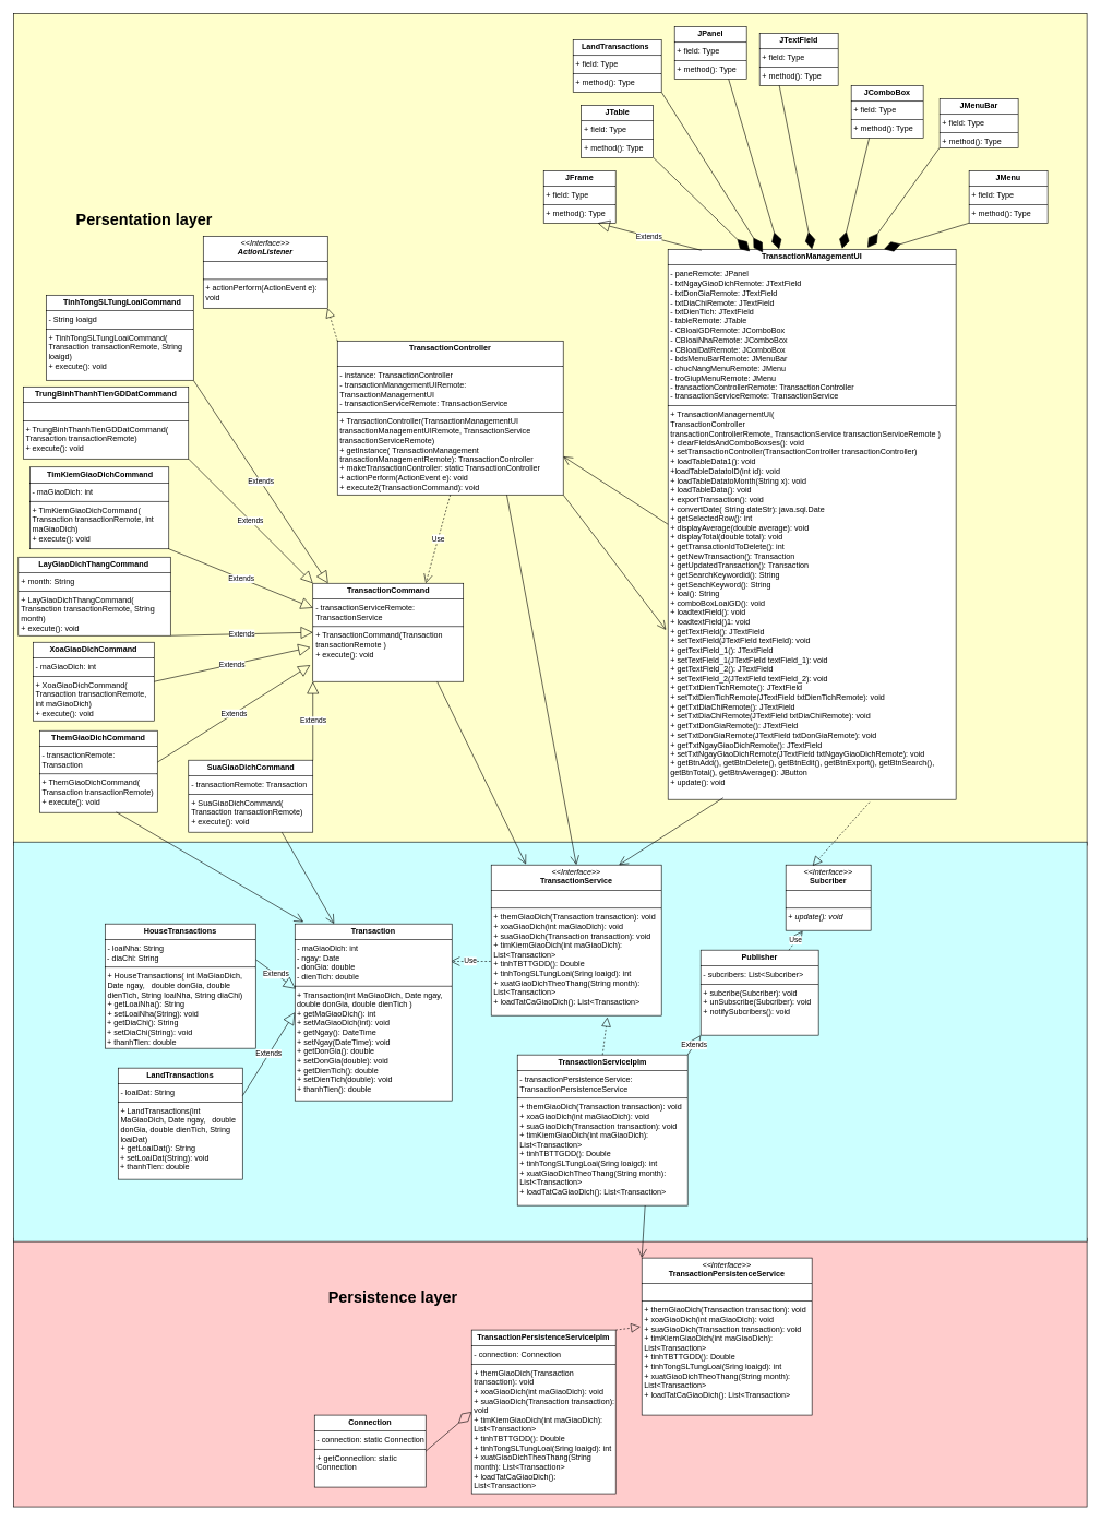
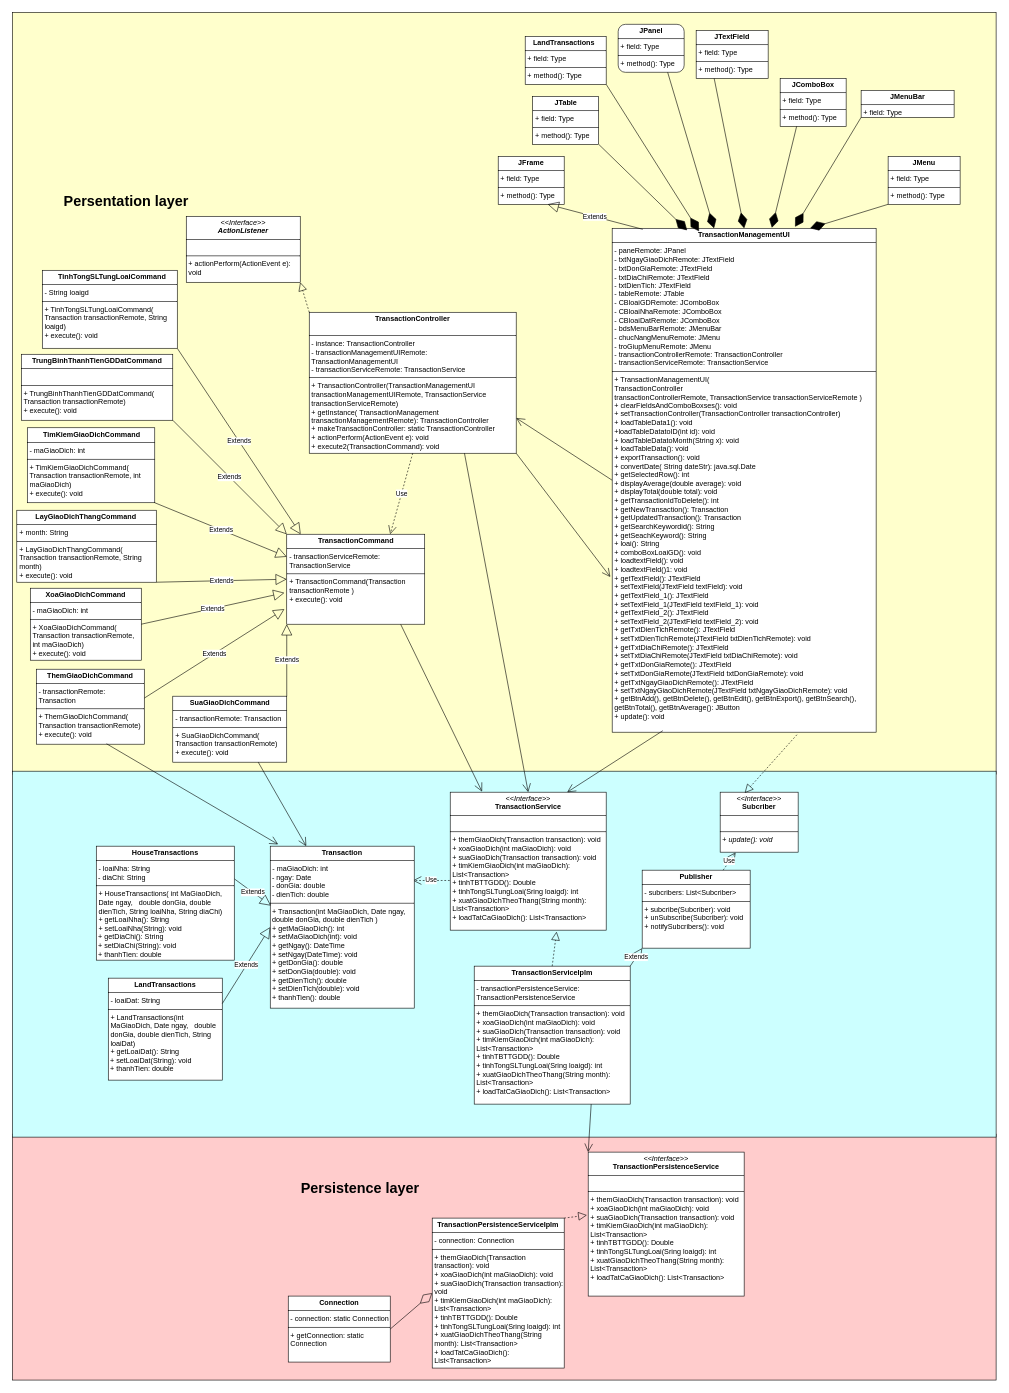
- <mxCell id="51" value="&lt;p style=&quot;margin:0px;margin-top:4px;text-align:center;&quot;&gt;&lt;span style=&quot;text-align: left;&quot;&gt;&lt;b&gt;JPanel&lt;/b&gt;&lt;/span&gt;&lt;br&gt;&lt;/p&gt;&lt;hr size=&quot;1&quot; style=&quot;border-style:solid;&quot;&gt;&lt;p style=&quot;margin:0px;margin-left:4px;&quot;&gt;+ field: Type&lt;/p&gt;&lt;hr size=&quot;1&quot; style=&quot;border-style:solid;&quot;&gt;&lt;p style=&quot;margin:0px;margin-left:4px;&quot;&gt;+ method(): Type&lt;/p&gt;" style="verticalAlign=top;align=left;overflow=fill;html=1;whiteSpace=wrap;" parent="1" vertex="1"><mxGeometry x="1030" y="40" width="110" height="80" as="geometry" /></mxCell>
+ <mxCell id="51" value="&lt;p style=&quot;margin:0px;margin-top:4px;text-align:center;&quot;&gt;&lt;span style=&quot;text-align: left;&quot;&gt;&lt;b&gt;JPanel&lt;/b&gt;&lt;/span&gt;&lt;br&gt;&lt;/p&gt;&lt;hr size=&quot;1&quot; style=&quot;border-style:solid;&quot;&gt;&lt;p style=&quot;margin:0px;margin-left:4px;&quot;&gt;+ field: Type&lt;/p&gt;&lt;hr size=&quot;1&quot; style=&quot;border-style:solid;&quot;&gt;&lt;p style=&quot;margin:0px;margin-left:4px;&quot;&gt;+ method(): Type&lt;/p&gt;" style="verticalAlign=top;align=left;overflow=fill;html=1;whiteSpace=wrap;rounded=1;" parent="1" vertex="1"><mxGeometry x="1030" y="40" width="110" height="80" as="geometry" /></mxCell>
- <mxCell id="52" value="&lt;p style=&quot;margin:0px;margin-top:4px;text-align:center;&quot;&gt;&lt;span style=&quot;text-align: left;&quot;&gt;&lt;b&gt;JMenuBar&lt;/b&gt;&lt;/span&gt;&lt;br&gt;&lt;/p&gt;&lt;hr size=&quot;1&quot; style=&quot;border-style:solid;&quot;&gt;&lt;p style=&quot;margin:0px;margin-left:4px;&quot;&gt;+ field: Type&lt;/p&gt;&lt;hr size=&quot;1&quot; style=&quot;border-style:solid;&quot;&gt;&lt;p style=&quot;margin:0px;margin-left:4px;&quot;&gt;+ method(): Type&lt;/p&gt;" style="verticalAlign=top;align=left;overflow=fill;html=1;whiteSpace=wrap;" parent="1" vertex="1"><mxGeometry x="1435" y="150" width="120" height="75" as="geometry" /></mxCell>
+ <mxCell id="52" value="&lt;p style=&quot;margin:0px;margin-top:4px;text-align:center;&quot;&gt;&lt;span style=&quot;text-align: left;&quot;&gt;&lt;b&gt;JMenuBar&lt;/b&gt;&lt;/span&gt;&lt;br&gt;&lt;/p&gt;&lt;hr size=&quot;1&quot; style=&quot;border-style:solid;&quot;&gt;&lt;p style=&quot;margin:0px;margin-left:4px;&quot;&gt;+ field: Type&lt;/p&gt;&lt;hr size=&quot;1&quot; style=&quot;border-style:solid;&quot;&gt;&lt;p style=&quot;margin:0px;margin-left:4px;&quot;&gt;+ method(): Type&lt;/p&gt;" style="verticalAlign=top;align=left;overflow=fill;html=1;whiteSpace=wrap;" parent="1" vertex="1"><mxGeometry x="1435" y="150" width="155" height="45" as="geometry" /></mxCell>
- <mxCell id="46" value="&lt;b&gt;&lt;font style=&quot;font-size: 24px;&quot;&gt;Persentation layer&lt;/font&gt;&lt;/b&gt;" style="text;strokeColor=none;align=center;fillColor=none;html=1;verticalAlign=middle;whiteSpace=wrap;rounded=0;" parent="1" vertex="1"><mxGeometry x="95" y="320" width="250" height="30" as="geometry" /></mxCell>
+ <mxCell id="46" value="&lt;b&gt;&lt;font style=&quot;font-size: 24px;&quot;&gt;Persentation layer&lt;/font&gt;&lt;/b&gt;" style="text;strokeColor=none;align=center;fillColor=none;html=1;verticalAlign=middle;whiteSpace=wrap;rounded=0;" parent="1" vertex="1"><mxGeometry x="85" y="320" width="250" height="30" as="geometry" /></mxCell>
